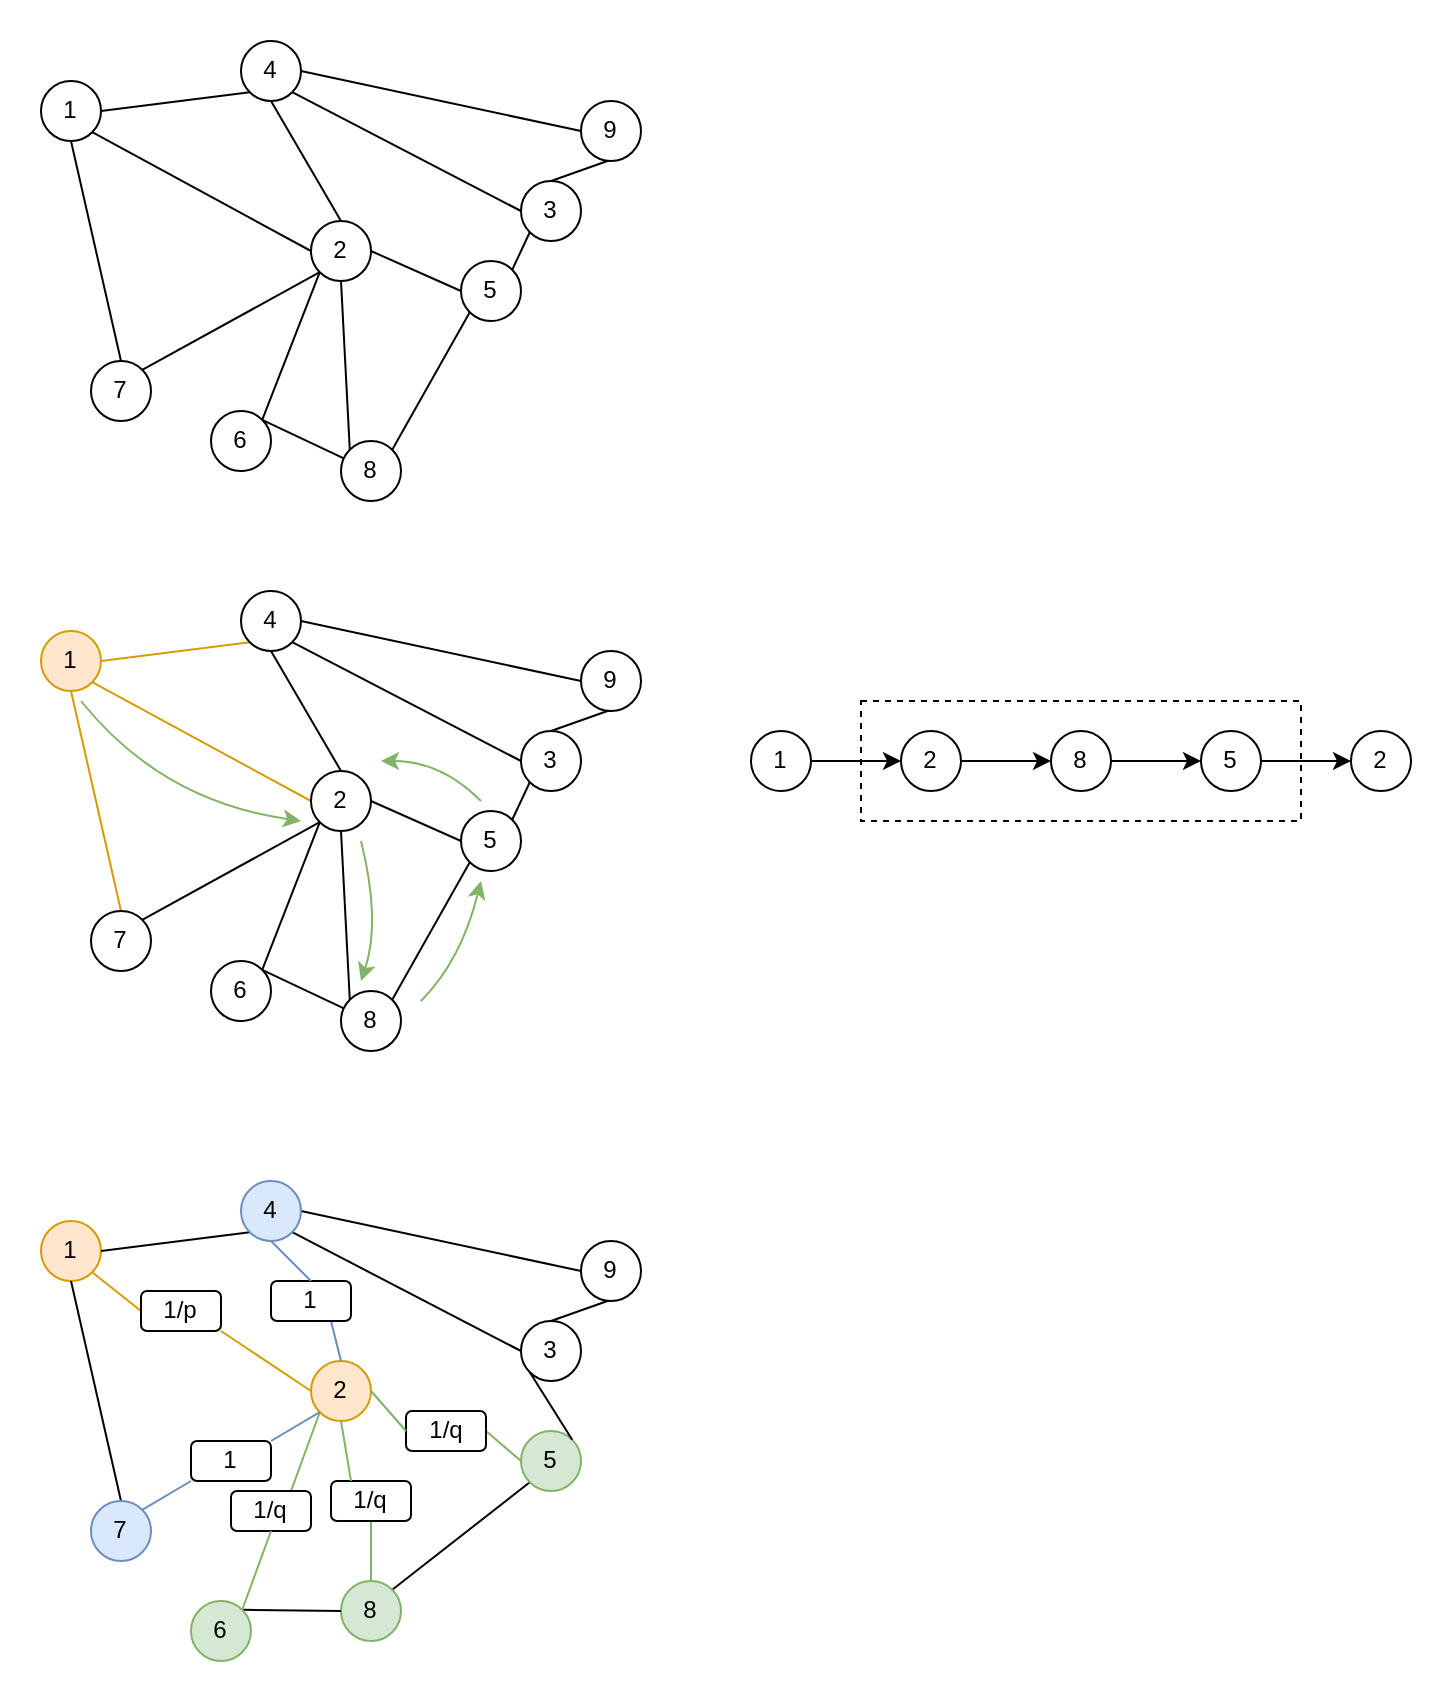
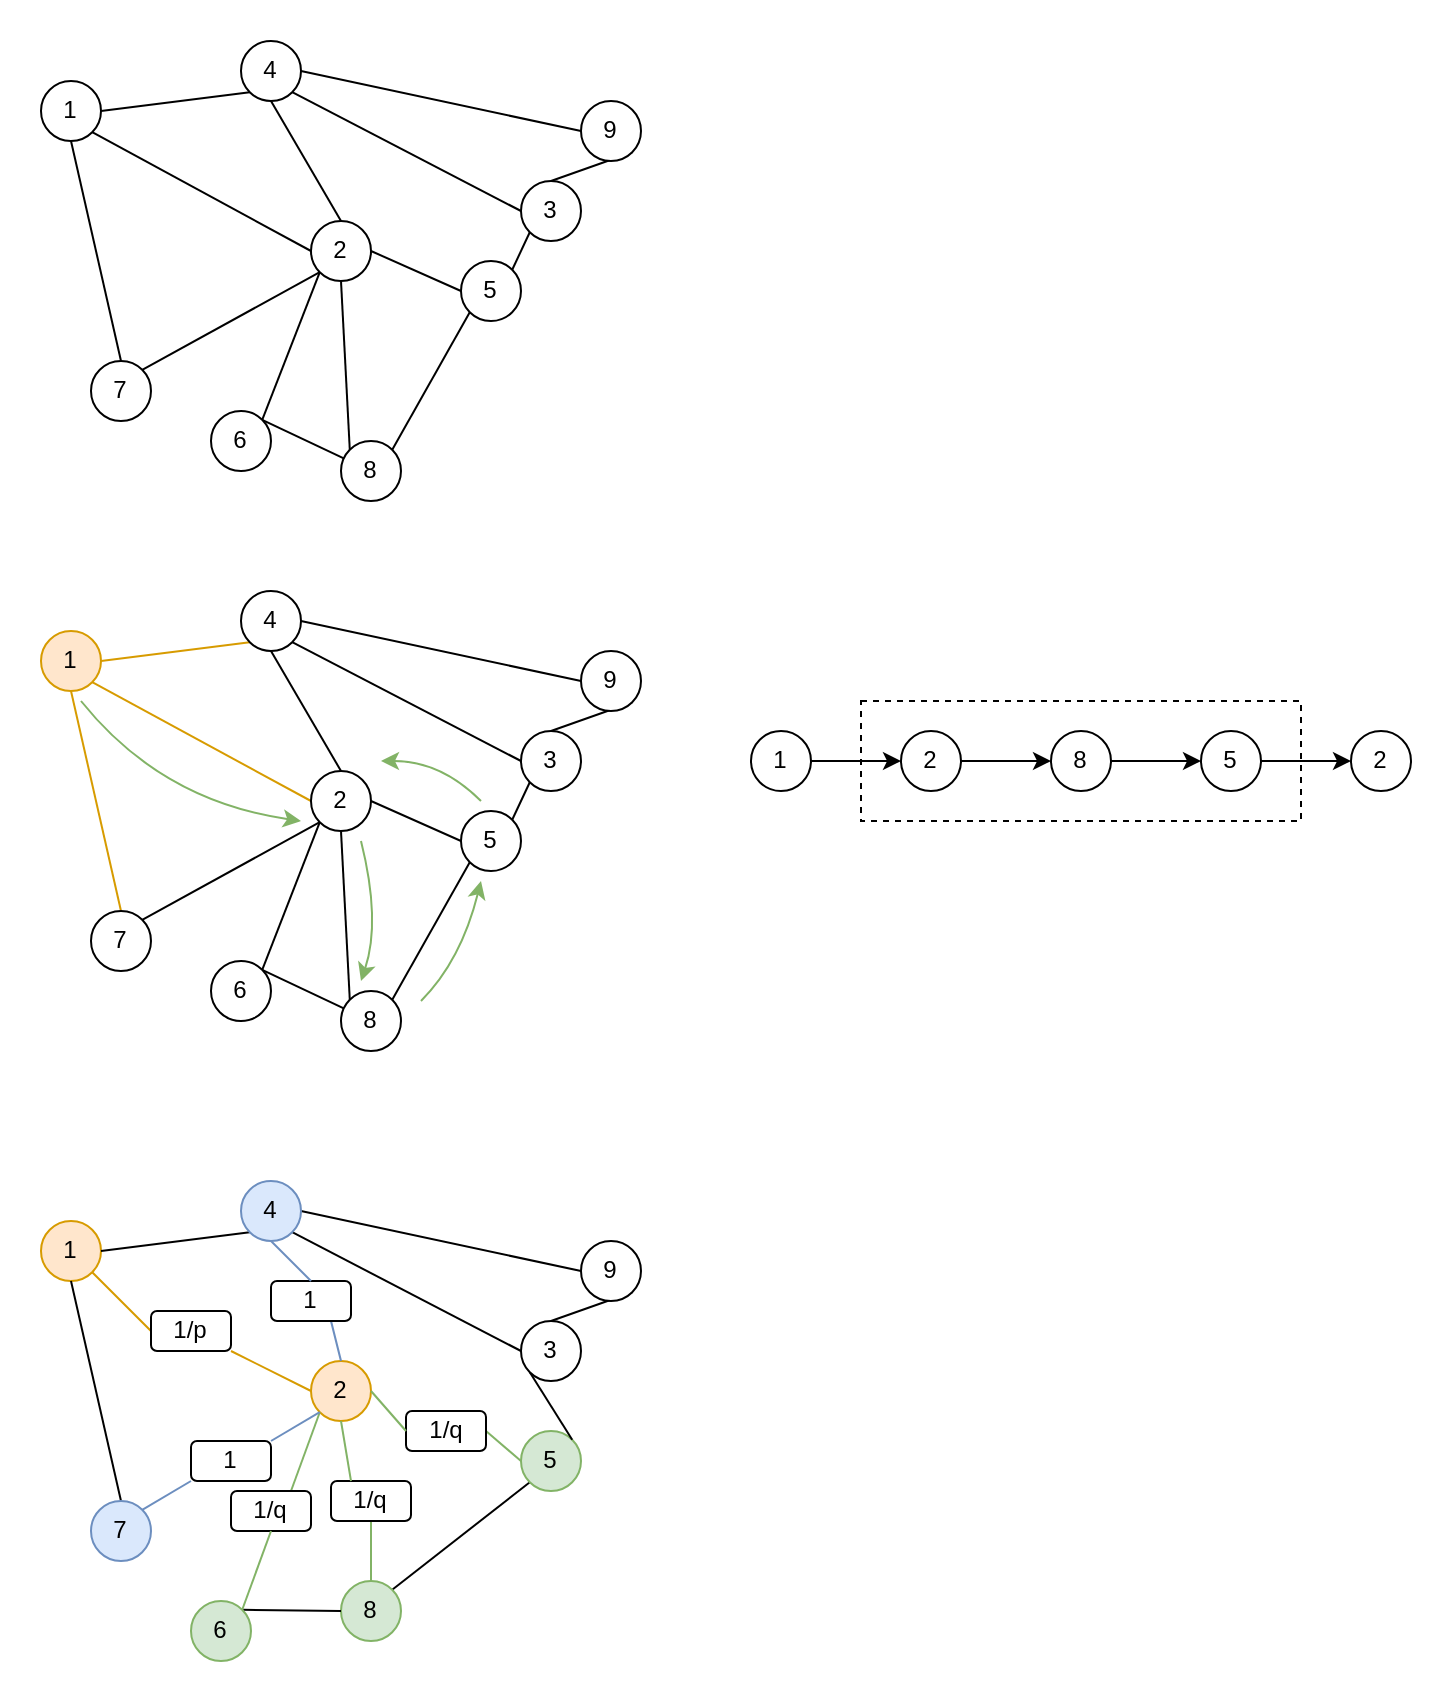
- <mxCell id="85" value="1/p" style="text;html=1;strokeColor=#000000;fillColor=none;align=center;verticalAlign=middle;whiteSpace=wrap;rounded=1;" parent="1" vertex="1"><mxGeometry x="70" y="645" width="40" height="20" as="geometry" /></mxCell>
+ <mxCell id="85" value="1/p" style="text;html=1;strokeColor=#000000;fillColor=none;align=center;verticalAlign=middle;whiteSpace=wrap;rounded=1;" parent="1" vertex="1"><mxGeometry x="75" y="655" width="40" height="20" as="geometry" /></mxCell>
